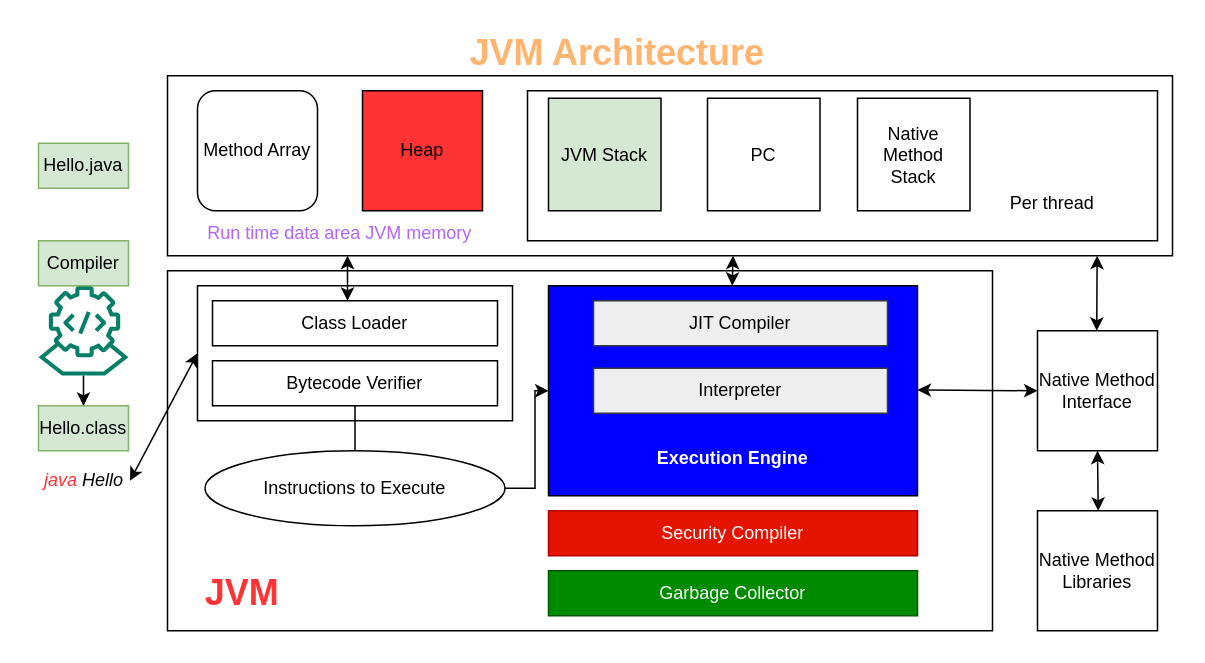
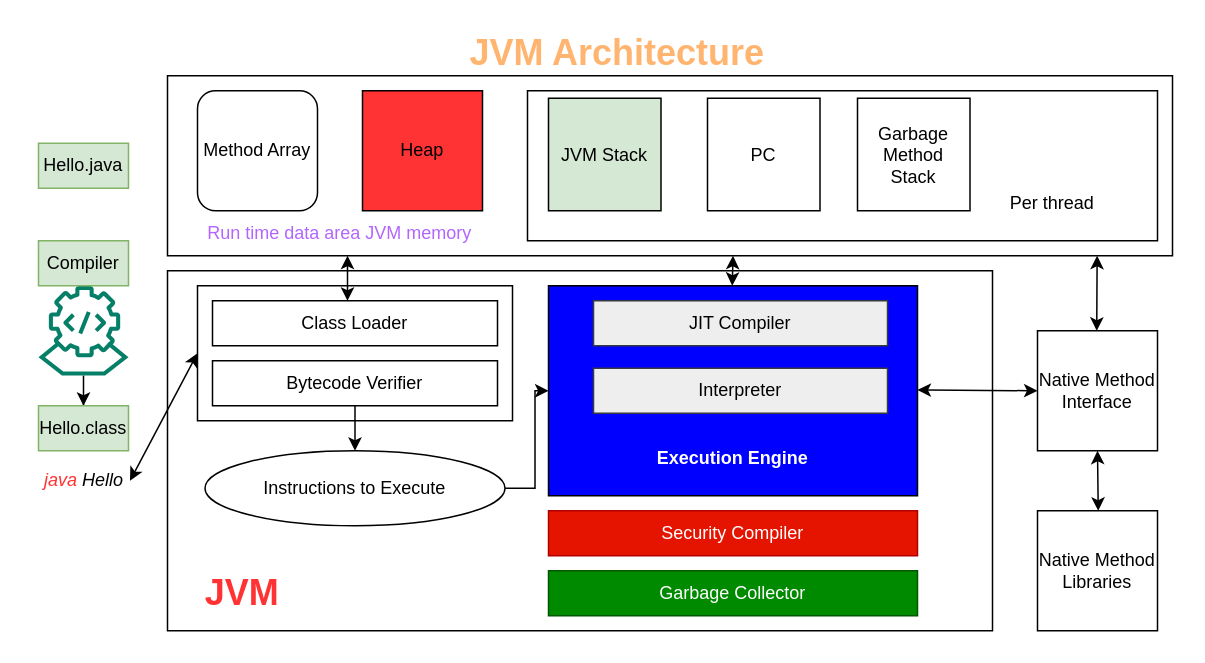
- <mxCell id="14" value="Native Method Stack" style="whiteSpace=wrap;html=1;aspect=fixed;" parent="1" vertex="1"><mxGeometry x="571" y="65" width="75" height="75" as="geometry" /></mxCell>
+ <mxCell id="14" value="Garbage Method Stack" style="whiteSpace=wrap;html=1;aspect=fixed;" parent="1" vertex="1"><mxGeometry x="571" y="65" width="75" height="75" as="geometry" /></mxCell>
- <mxCell id="27" value="" style="edgeStyle=orthogonalEdgeStyle;rounded=0;orthogonalLoop=1;jettySize=auto;html=1;fontSize=12;fontColor=#B266FF;endArrow=none;" parent="1" source="28" target="30" edge="1"><mxGeometry relative="1" as="geometry" /></mxCell>
+ <mxCell id="27" value="" style="edgeStyle=orthogonalEdgeStyle;rounded=0;orthogonalLoop=1;jettySize=auto;html=1;fontSize=12;fontColor=#B266FF;" parent="1" source="28" target="30" edge="1"><mxGeometry relative="1" as="geometry" /></mxCell>
